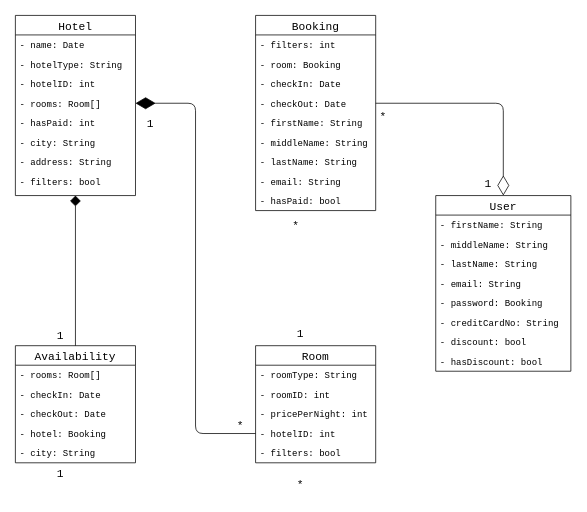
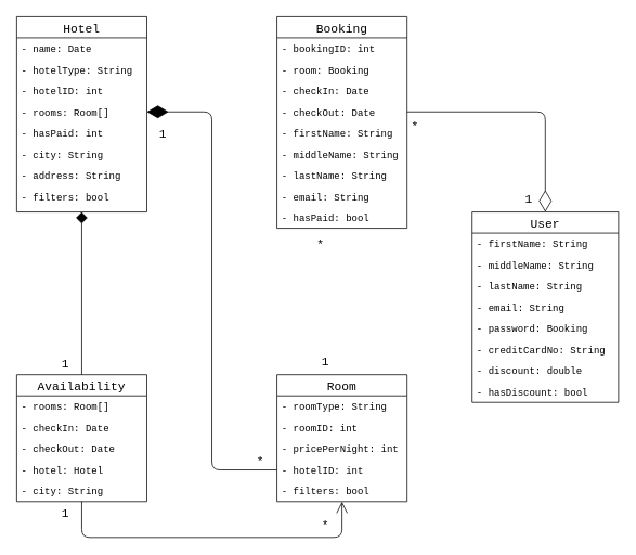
- <mxCell id="18" value="- filters: int" style="text;strokeColor=none;fillColor=none;align=left;verticalAlign=top;spacingLeft=4;spacingRight=4;overflow=hidden;rotatable=0;points=[[0,0.5],[1,0.5]];portConstraint=eastwest;fontFamily=Courier New;" vertex="1" parent="17"><mxGeometry y="26" width="160" height="26" as="geometry" /></mxCell>
+ <mxCell id="18" value="- bookingID: int" style="text;strokeColor=none;fillColor=none;align=left;verticalAlign=top;spacingLeft=4;spacingRight=4;overflow=hidden;rotatable=0;points=[[0,0.5],[1,0.5]];portConstraint=eastwest;fontFamily=Courier New;" vertex="1" parent="17"><mxGeometry y="26" width="160" height="26" as="geometry" /></mxCell>
- <mxCell id="40" value="- discount: bool" style="text;strokeColor=none;fillColor=none;align=left;verticalAlign=top;spacingLeft=4;spacingRight=4;overflow=hidden;rotatable=0;points=[[0,0.5],[1,0.5]];portConstraint=eastwest;fontFamily=Courier New;" vertex="1" parent="33"><mxGeometry y="182" width="180" height="26" as="geometry" /></mxCell>
+ <mxCell id="40" value="- discount: double" style="text;strokeColor=none;fillColor=none;align=left;verticalAlign=top;spacingLeft=4;spacingRight=4;overflow=hidden;rotatable=0;points=[[0,0.5],[1,0.5]];portConstraint=eastwest;fontFamily=Courier New;" vertex="1" parent="33"><mxGeometry y="182" width="180" height="26" as="geometry" /></mxCell>
- <mxCell id="6" value="- hotel: Booking" style="text;strokeColor=none;fillColor=none;align=left;verticalAlign=top;spacingLeft=4;spacingRight=4;overflow=hidden;rotatable=0;points=[[0,0.5],[1,0.5]];portConstraint=eastwest;fontFamily=Courier New;" vertex="1" parent="2"><mxGeometry y="104" width="160" height="26" as="geometry" /></mxCell>
+ <mxCell id="6" value="- hotel: Hotel" style="text;strokeColor=none;fillColor=none;align=left;verticalAlign=top;spacingLeft=4;spacingRight=4;overflow=hidden;rotatable=0;points=[[0,0.5],[1,0.5]];portConstraint=eastwest;fontFamily=Courier New;" vertex="1" parent="2"><mxGeometry y="104" width="160" height="26" as="geometry" /></mxCell>
+ <mxCell id="44" value="" style="endArrow=open;endFill=1;endSize=12;html=1;fontFamily=Courier New;fontSize=15;exitX=0.5;exitY=1;exitDx=0;exitDy=0;entryX=0.5;entryY=1;entryDx=0;entryDy=0;" edge="1" parent="1" source="2" target="27"><mxGeometry width="160" relative="1" as="geometry"><mxPoint x="190" y="680" as="sourcePoint" /><mxPoint x="350" y="680" as="targetPoint" /><Array as="points"><mxPoint x="100" y="660" /><mxPoint x="420" y="660" /></Array></mxGeometry></mxCell>
